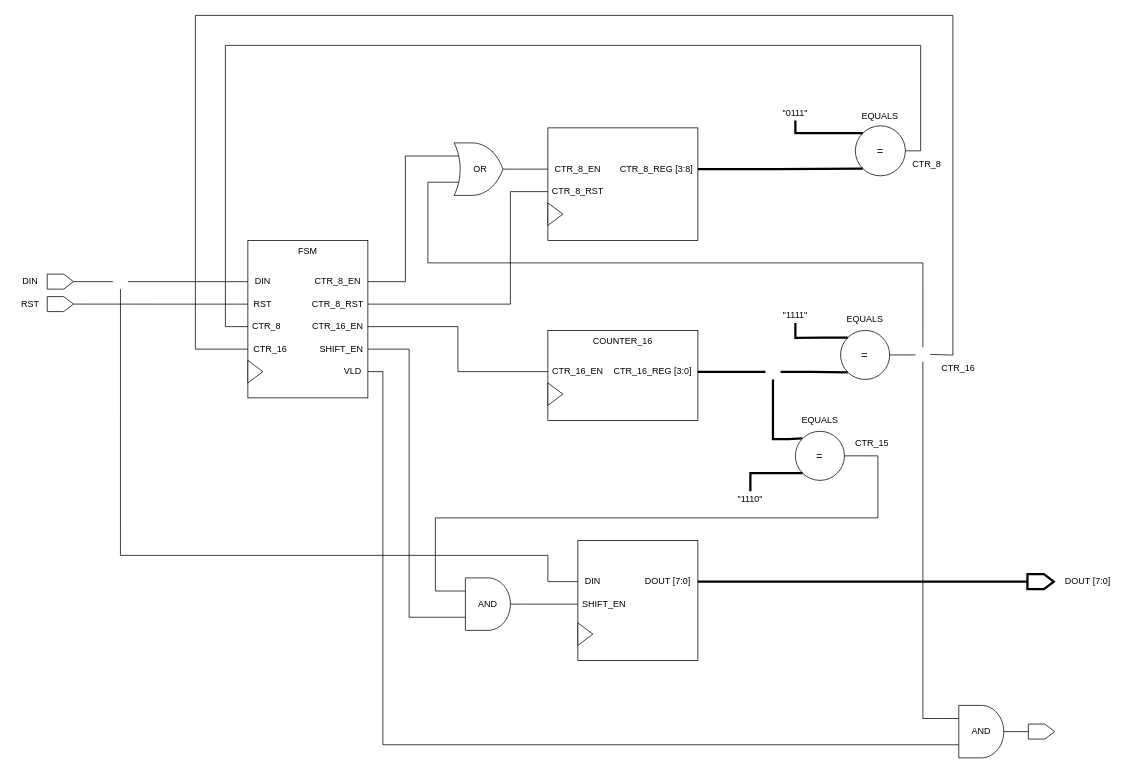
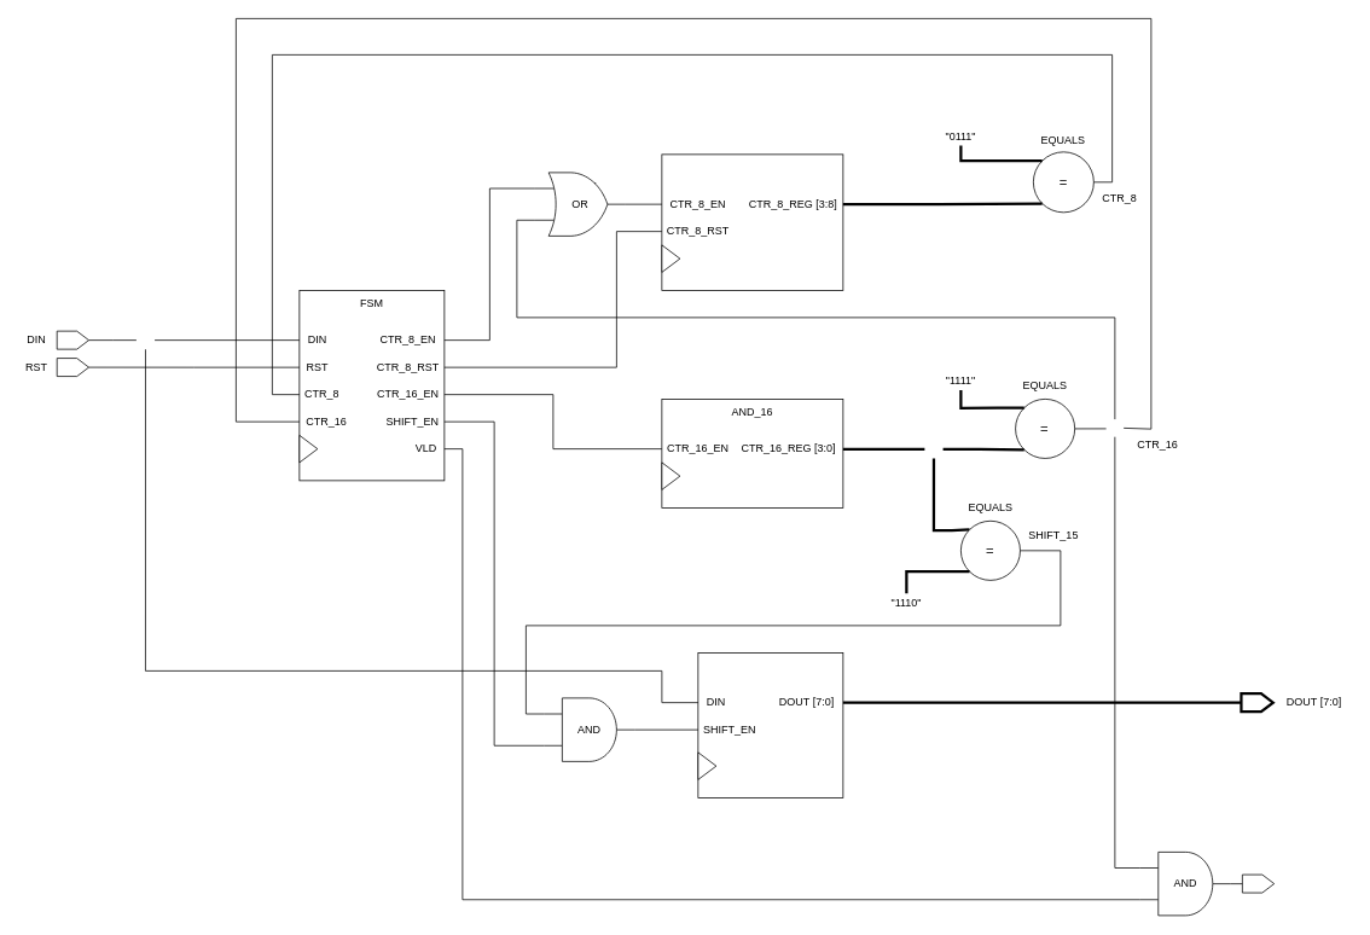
- <mxCell id="29" value="COUNTER_16" style="text;html=1;strokeColor=none;fillColor=none;align=center;verticalAlign=middle;whiteSpace=wrap;rounded=0;" vertex="1" parent="27"><mxGeometry x="60" width="80" height="30" as="geometry" /></mxCell>
+ <mxCell id="29" value="AND_16" style="text;html=1;strokeColor=none;fillColor=none;align=center;verticalAlign=middle;whiteSpace=wrap;rounded=0;" vertex="1" parent="27"><mxGeometry x="60" width="80" height="30" as="geometry" /></mxCell>
- <mxCell id="67" value="CTR_15" style="text;html=1;strokeColor=none;fillColor=none;align=center;verticalAlign=middle;whiteSpace=wrap;rounded=0;" vertex="1" parent="64"><mxGeometry x="65.45" y="30" width="74.55" height="30" as="geometry" /></mxCell>
+ <mxCell id="67" value="SHIFT_15" style="text;html=1;strokeColor=none;fillColor=none;align=center;verticalAlign=middle;whiteSpace=wrap;rounded=0;" vertex="1" parent="64"><mxGeometry x="65.45" y="30" width="74.55" height="30" as="geometry" /></mxCell>
